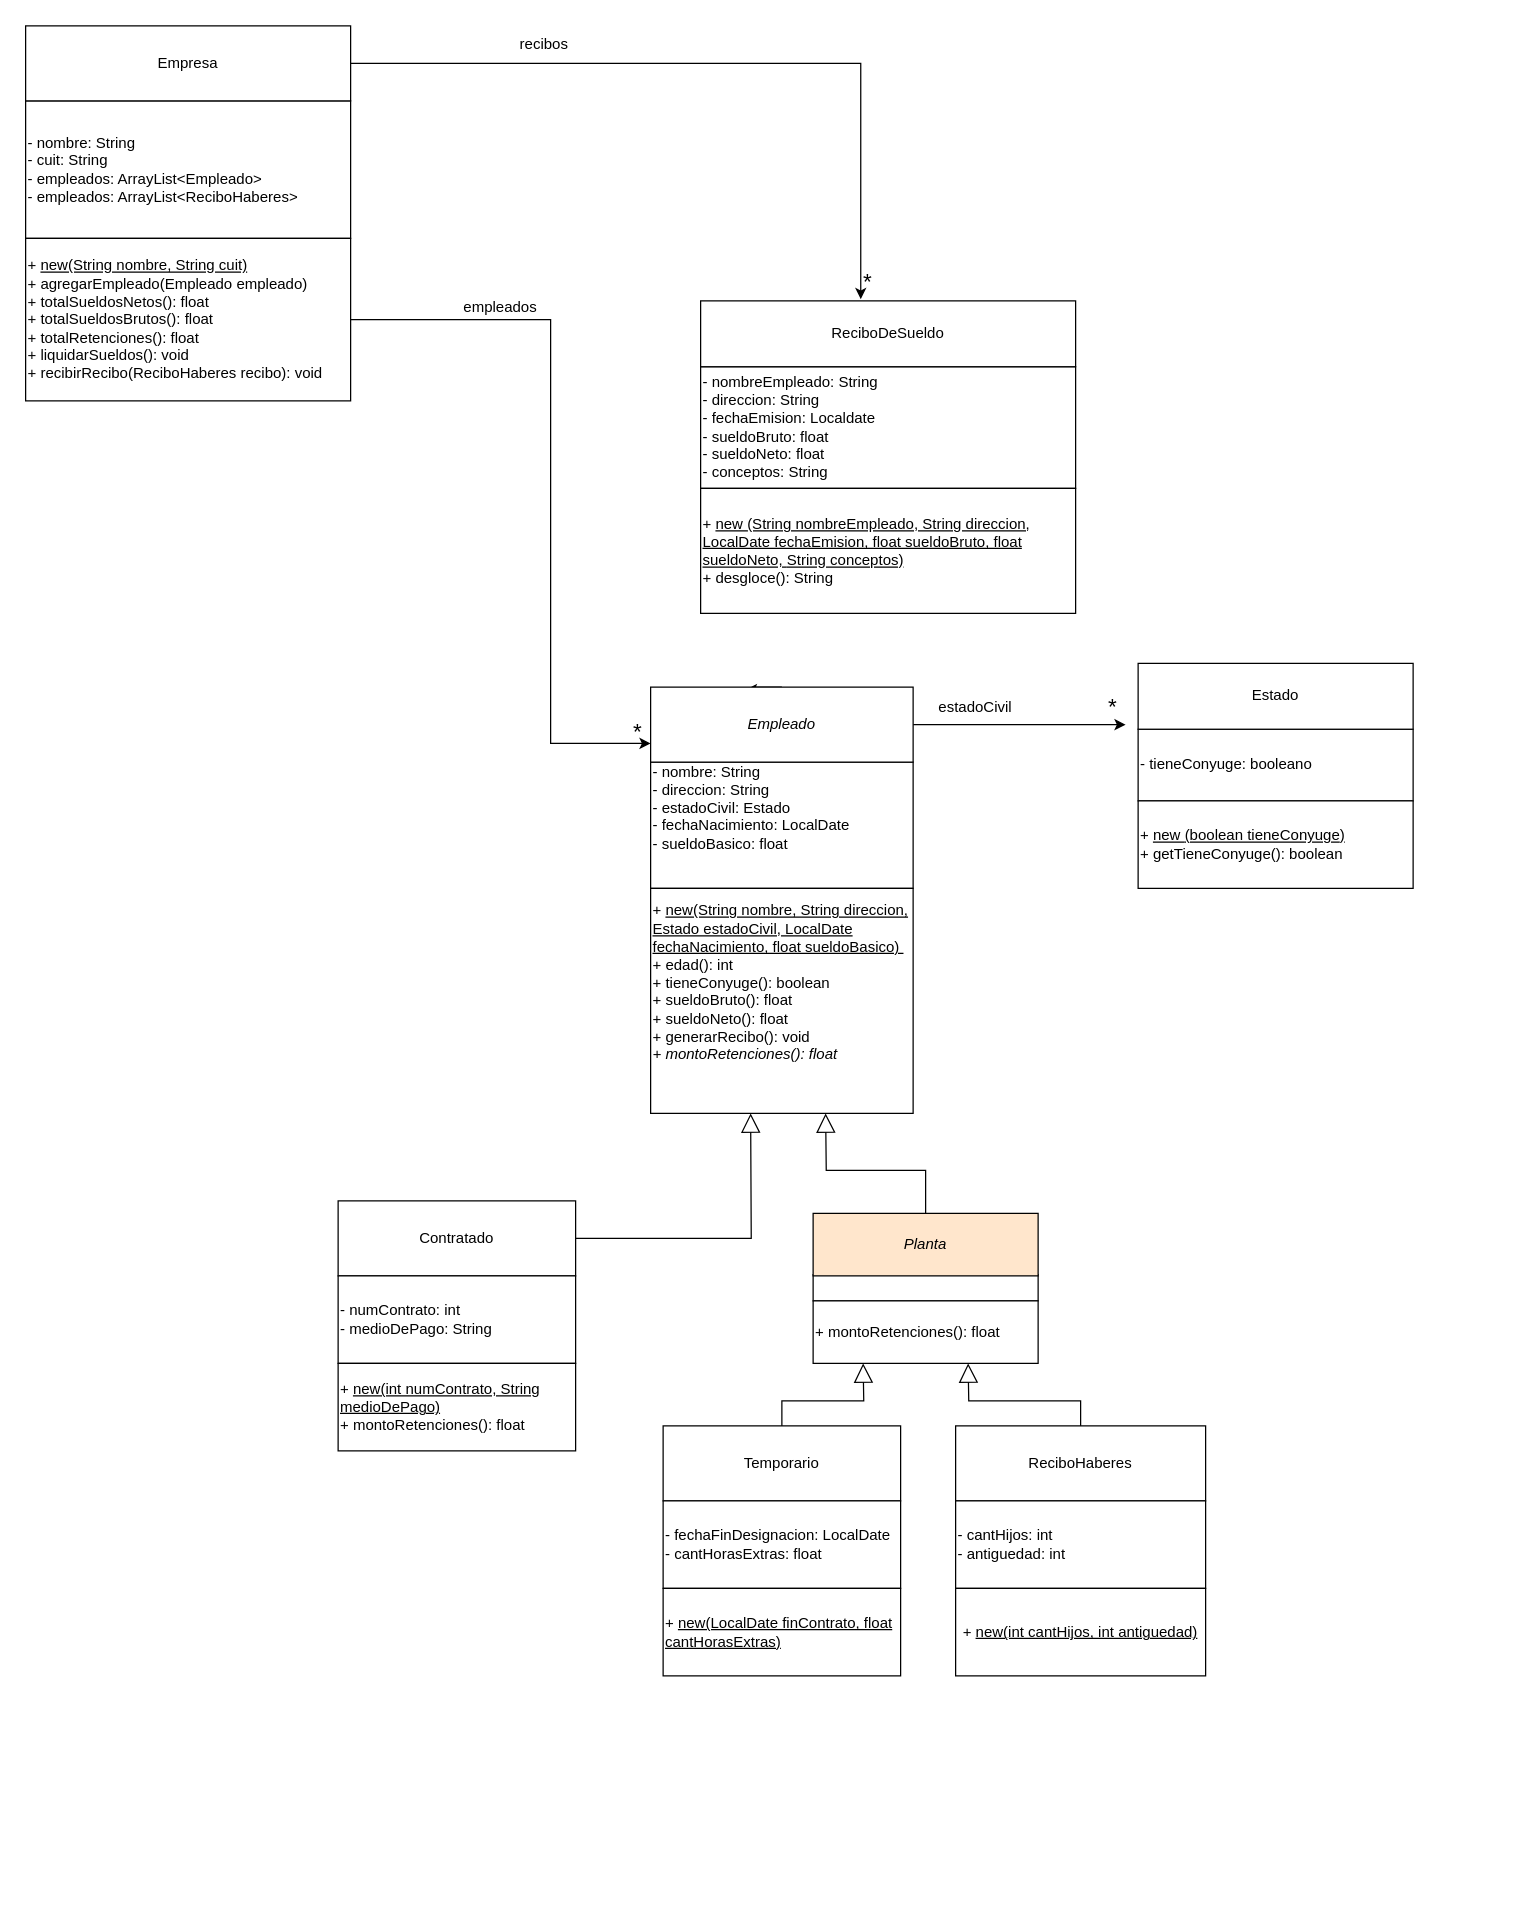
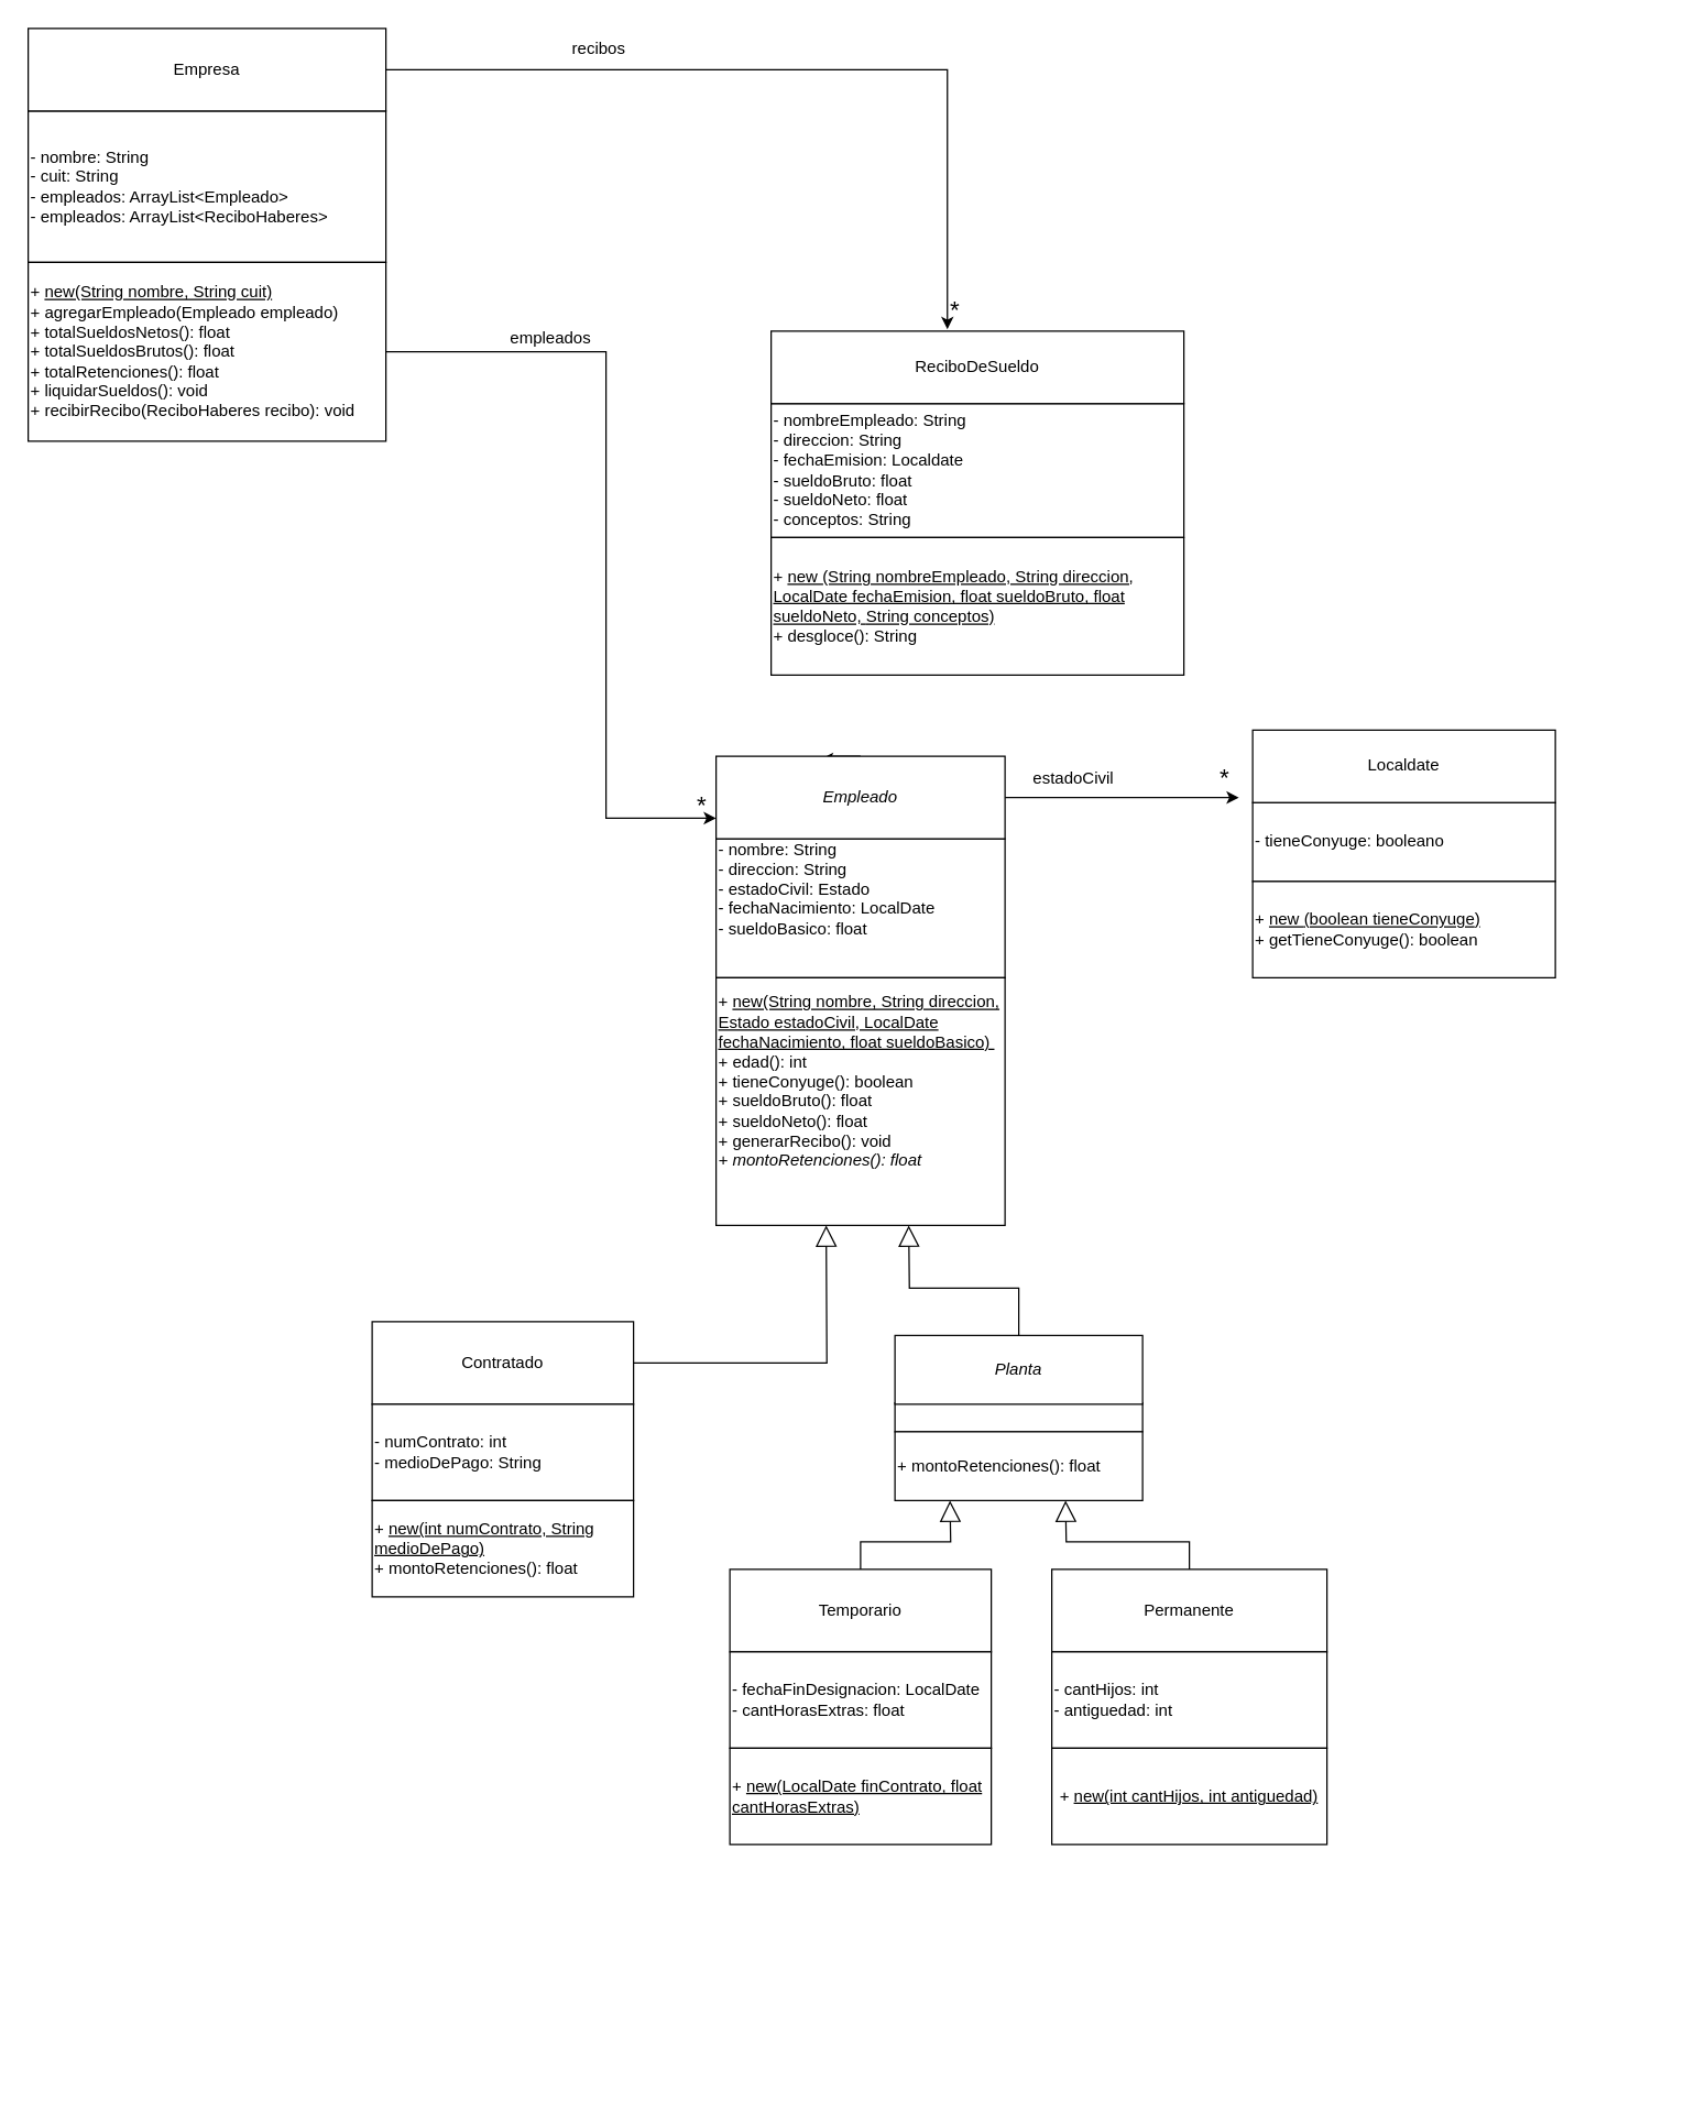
- <mxCell id="21" value="Estado" style="rounded=0;whiteSpace=wrap;html=1;" parent="18" vertex="1"><mxGeometry width="220" height="52.68" as="geometry" /></mxCell>
+ <mxCell id="21" value="Localdate" style="rounded=0;whiteSpace=wrap;html=1;" parent="18" vertex="1"><mxGeometry width="220" height="52.68" as="geometry" /></mxCell>
- <mxCell id="38" value="&lt;i&gt;Planta&lt;/i&gt;" style="rounded=0;whiteSpace=wrap;html=1;fillColor=#ffe6cc;" parent="34" vertex="1"><mxGeometry width="180" height="50" as="geometry" /></mxCell>
+ <mxCell id="38" value="&lt;i&gt;Planta&lt;/i&gt;" style="rounded=0;whiteSpace=wrap;html=1;" parent="34" vertex="1"><mxGeometry width="180" height="50" as="geometry" /></mxCell>
- <mxCell id="4" value="ReciboHaberes" style="rounded=0;whiteSpace=wrap;html=1;" parent="2" vertex="1"><mxGeometry width="200" height="60" as="geometry" /></mxCell>
+ <mxCell id="4" value="Permanente" style="rounded=0;whiteSpace=wrap;html=1;" parent="2" vertex="1"><mxGeometry width="200" height="60" as="geometry" /></mxCell>
